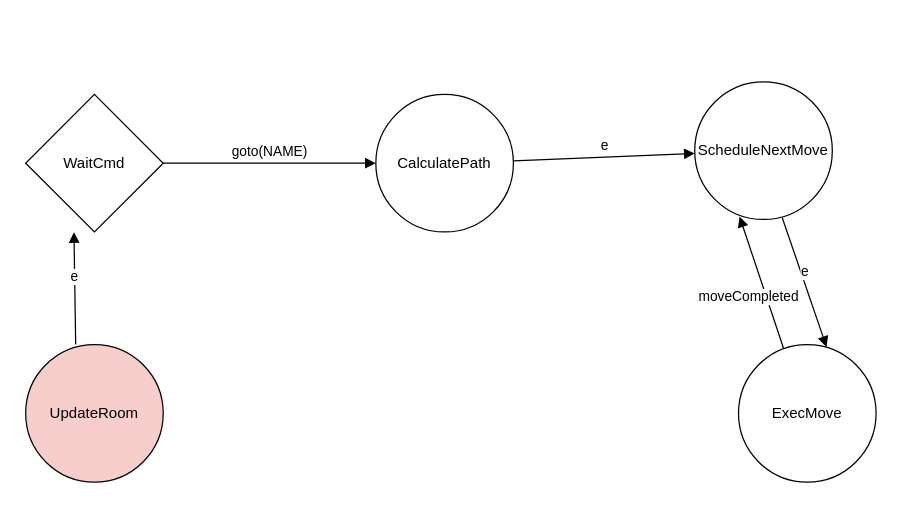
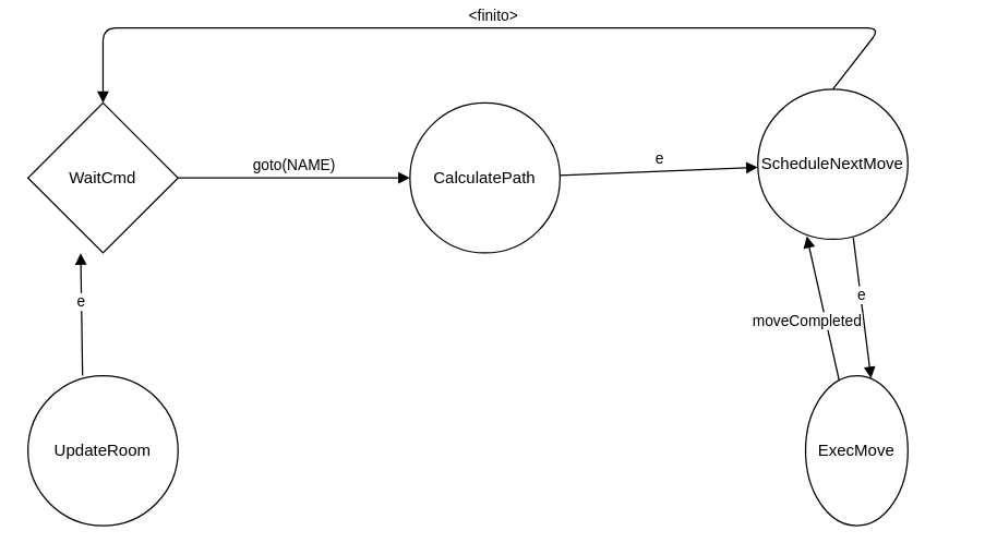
+ <mxCell id="12" value="&amp;lt;finito&amp;gt;" style="html=1;verticalAlign=bottom;endArrow=block;exitX=0.5;exitY=0;exitDx=0;exitDy=0;entryX=0.5;entryY=0;entryDx=0;entryDy=0;" edge="1" parent="1" source="4" target="2"><mxGeometry width="80" relative="1" as="geometry"><mxPoint x="200" y="50" as="sourcePoint" /><mxPoint x="280" y="50" as="targetPoint" /><Array as="points"><mxPoint x="645" y="20" /><mxPoint x="75" y="20" /></Array></mxGeometry></mxCell>
- <mxCell id="6" value="UpdateRoom" style="ellipse;whiteSpace=wrap;html=1;fillColor=#f8cecc;" vertex="1" parent="1"><mxGeometry x="20" y="275" width="110" height="110" as="geometry" /></mxCell>
+ <mxCell id="6" value="UpdateRoom" style="ellipse;whiteSpace=wrap;html=1;" vertex="1" parent="1"><mxGeometry x="20" y="275" width="110" height="110" as="geometry" /></mxCell>
- <mxCell id="5" value="ExecMove" style="ellipse;whiteSpace=wrap;html=1;" vertex="1" parent="1"><mxGeometry x="590" y="275" width="110" height="110" as="geometry" /></mxCell>
+ <mxCell id="5" value="ExecMove" style="ellipse;whiteSpace=wrap;html=1;" vertex="1" parent="1"><mxGeometry x="590" y="275" width="75" height="110" as="geometry" /></mxCell>
